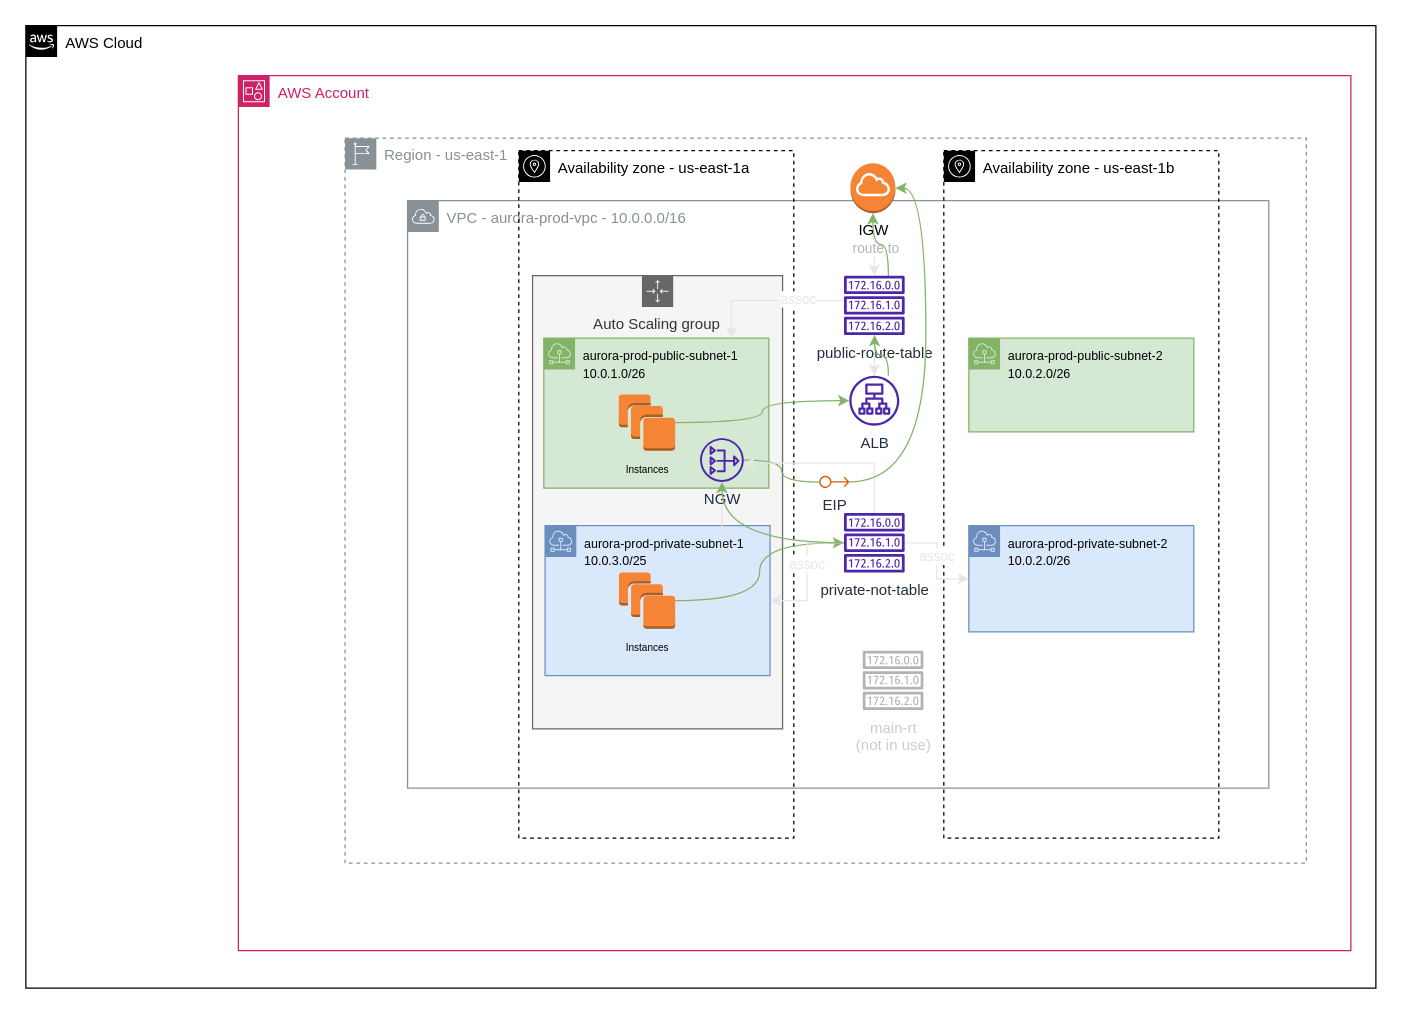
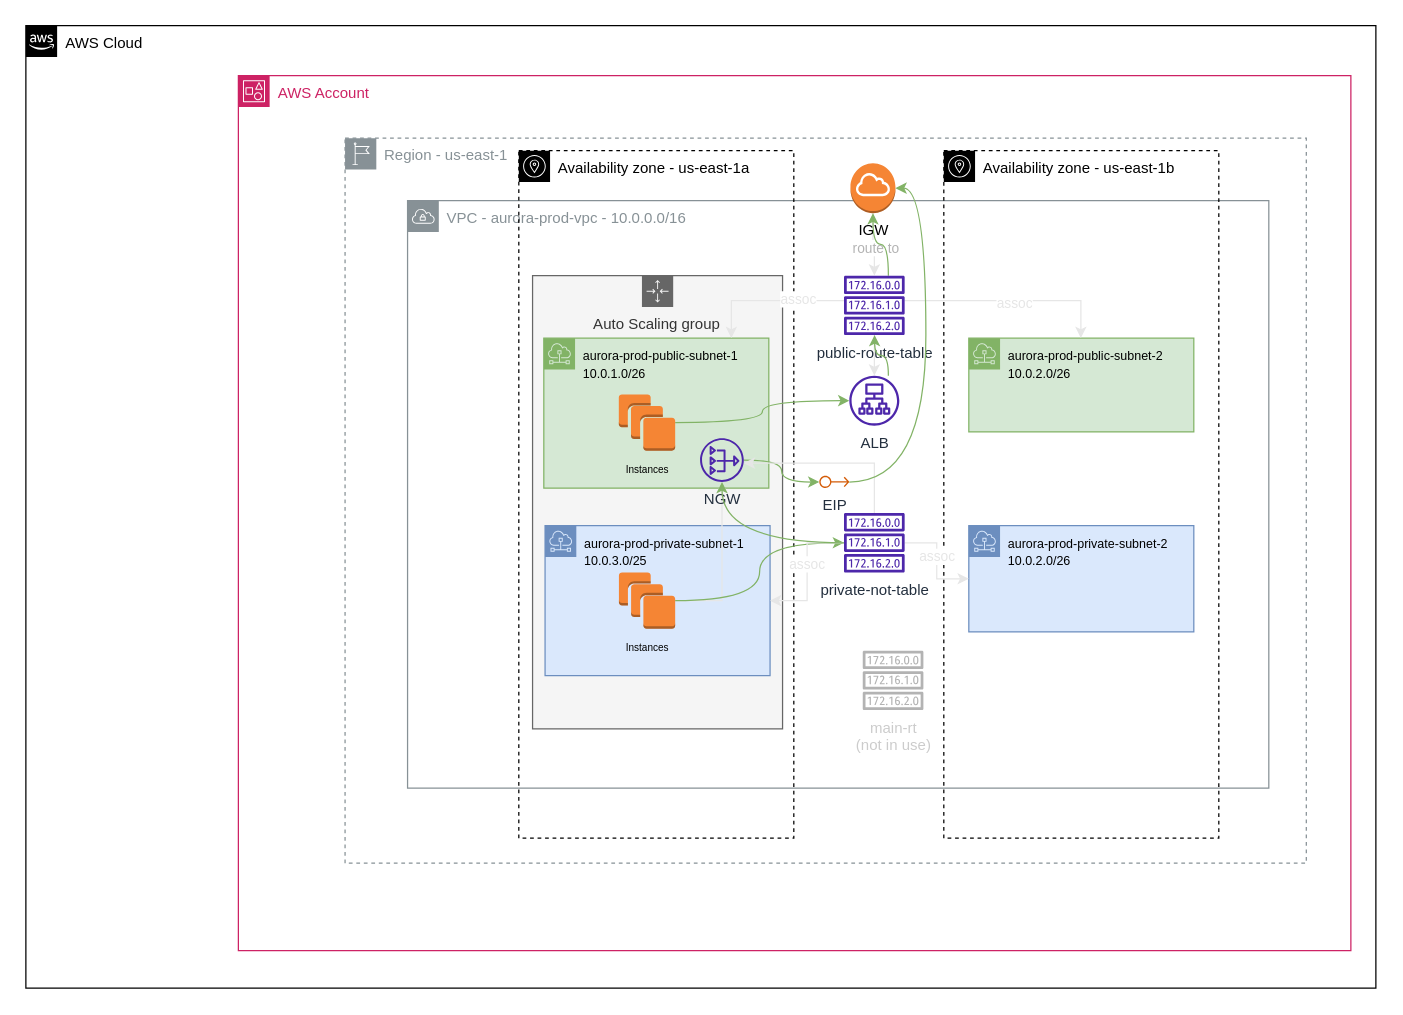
+ <mxCell id="26" style="edgeStyle=orthogonalEdgeStyle;rounded=0;orthogonalLoop=1;jettySize=auto;html=1;fillColor=#f5f5f5;strokeColor=#E6E6E6;" parent="1" source="30" target="13" edge="1"><mxGeometry relative="1" as="geometry"><Array as="points"><mxPoint x="864" y="240" /></Array></mxGeometry></mxCell>
+ <mxCell id="27" value="&lt;font&gt;assoc&lt;/font&gt;" style="edgeLabel;html=1;align=center;verticalAlign=middle;resizable=0;points=[];fontColor=#E6E6E6;" parent="26" vertex="1" connectable="0"><mxGeometry x="0.021" y="-1" relative="1" as="geometry"><mxPoint as="offset" /></mxGeometry></mxCell>
- <mxCell id="21" style="edgeStyle=orthogonalEdgeStyle;rounded=0;orthogonalLoop=1;jettySize=auto;html=1;fillColor=#d5e8d4;strokeColor=#82b366;curved=1;endArrow=none;" parent="1" source="22" target="39" edge="1"><mxGeometry relative="1" as="geometry" /></mxCell>
+ <mxCell id="21" style="edgeStyle=orthogonalEdgeStyle;rounded=0;orthogonalLoop=1;jettySize=auto;html=1;fillColor=#d5e8d4;strokeColor=#82b366;curved=1;" parent="1" source="22" target="39" edge="1"><mxGeometry relative="1" as="geometry" /></mxCell>
